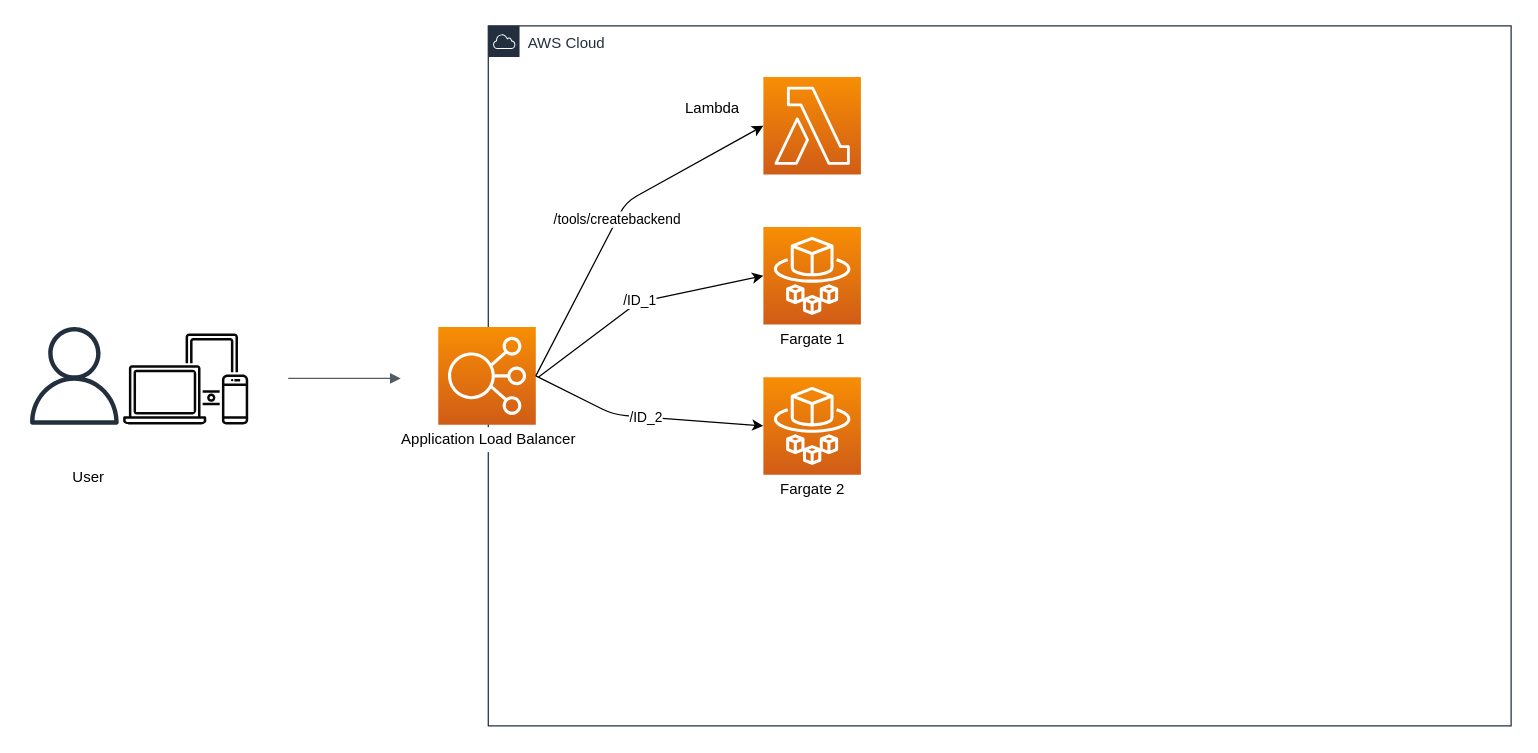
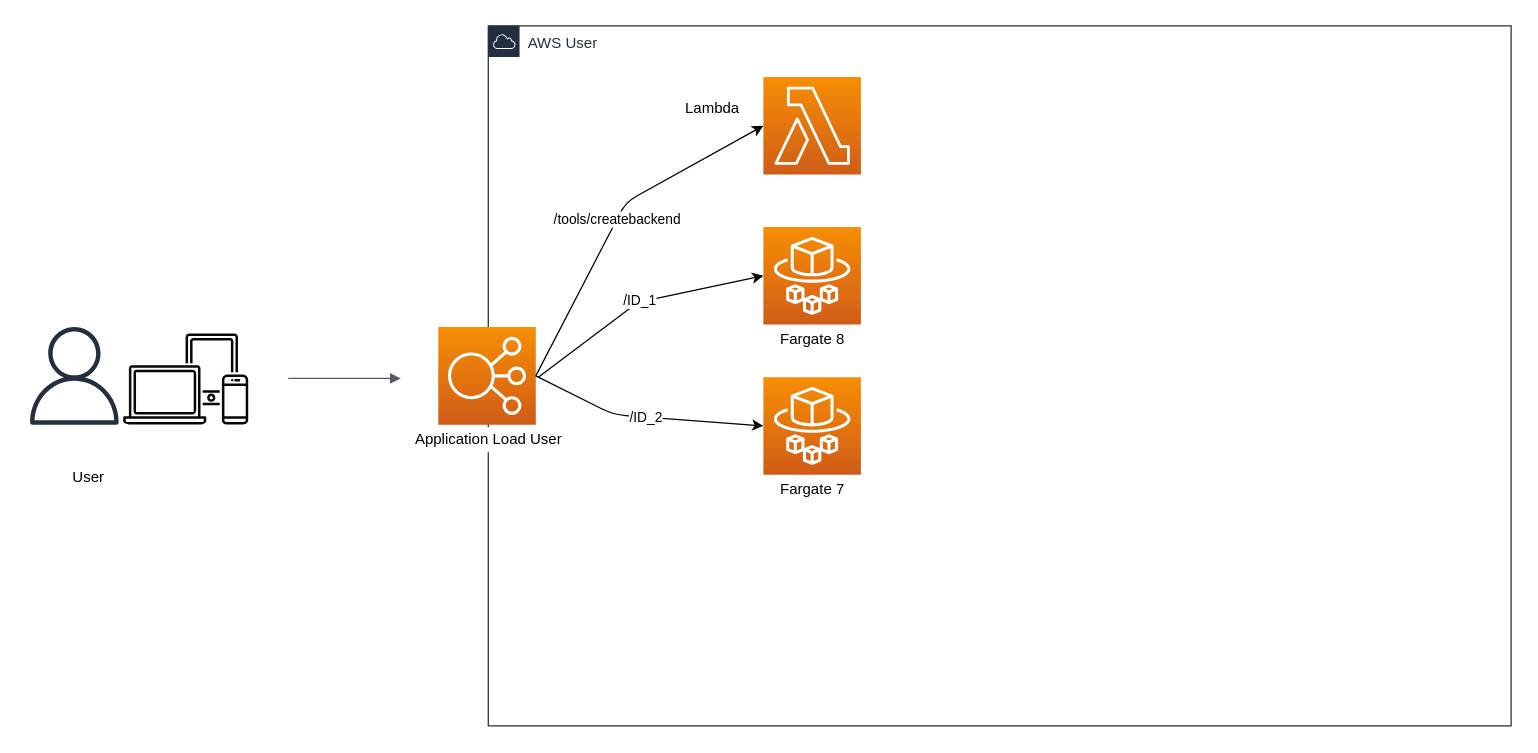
- <mxCell id="4" value="AWS Cloud" style="points=[[0,0],[0.25,0],[0.5,0],[0.75,0],[1,0],[1,0.25],[1,0.5],[1,0.75],[1,1],[0.75,1],[0.5,1],[0.25,1],[0,1],[0,0.75],[0,0.5],[0,0.25]];outlineConnect=0;gradientColor=none;html=1;whiteSpace=wrap;fontSize=12;fontStyle=0;container=1;pointerEvents=0;collapsible=0;recursiveResize=0;shape=mxgraph.aws4.group;grIcon=mxgraph.aws4.group_aws_cloud;strokeColor=#232F3E;fillColor=none;verticalAlign=top;align=left;spacingLeft=30;fontColor=#232F3E;dashed=0;" vertex="1" parent="1"><mxGeometry x="390" y="20" width="818" height="560" as="geometry" /></mxCell>
+ <mxCell id="4" value="AWS User" style="points=[[0,0],[0.25,0],[0.5,0],[0.75,0],[1,0],[1,0.25],[1,0.5],[1,0.75],[1,1],[0.75,1],[0.5,1],[0.25,1],[0,1],[0,0.75],[0,0.5],[0,0.25]];outlineConnect=0;gradientColor=none;html=1;whiteSpace=wrap;fontSize=12;fontStyle=0;container=1;pointerEvents=0;collapsible=0;recursiveResize=0;shape=mxgraph.aws4.group;grIcon=mxgraph.aws4.group_aws_cloud;strokeColor=#232F3E;fillColor=none;verticalAlign=top;align=left;spacingLeft=30;fontColor=#232F3E;dashed=0;" vertex="1" parent="1"><mxGeometry x="390" y="20" width="818" height="560" as="geometry" /></mxCell>
- <mxCell id="12" value="Fargate 1" style="text;html=1;resizable=0;autosize=1;align=center;verticalAlign=middle;points=[];fillColor=default;strokeColor=none;rounded=0;sketch=0;" vertex="1" parent="4"><mxGeometry x="224" y="241" width="70" height="20" as="geometry" /></mxCell>
+ <mxCell id="12" value="Fargate 8" style="text;html=1;resizable=0;autosize=1;align=center;verticalAlign=middle;points=[];fillColor=default;strokeColor=none;rounded=0;sketch=0;" vertex="1" parent="4"><mxGeometry x="224" y="241" width="70" height="20" as="geometry" /></mxCell>
- <mxCell id="6" value="Application Load Balancer" style="text;html=1;resizable=0;autosize=1;align=center;verticalAlign=middle;points=[];fillColor=default;strokeColor=none;rounded=0;sketch=0;" vertex="1" parent="4"><mxGeometry x="-80" y="321" width="160" height="20" as="geometry" /></mxCell>
+ <mxCell id="6" value="Application Load User" style="text;html=1;resizable=0;autosize=1;align=center;verticalAlign=middle;points=[];fillColor=default;strokeColor=none;rounded=0;sketch=0;" vertex="1" parent="4"><mxGeometry x="-80" y="321" width="160" height="20" as="geometry" /></mxCell>
- <mxCell id="13" value="Fargate 2" style="text;html=1;resizable=0;autosize=1;align=center;verticalAlign=middle;points=[];fillColor=default;strokeColor=none;rounded=0;sketch=0;" vertex="1" parent="4"><mxGeometry x="224" y="361" width="70" height="20" as="geometry" /></mxCell>
+ <mxCell id="13" value="Fargate 7" style="text;html=1;resizable=0;autosize=1;align=center;verticalAlign=middle;points=[];fillColor=default;strokeColor=none;rounded=0;sketch=0;" vertex="1" parent="4"><mxGeometry x="224" y="361" width="70" height="20" as="geometry" /></mxCell>
